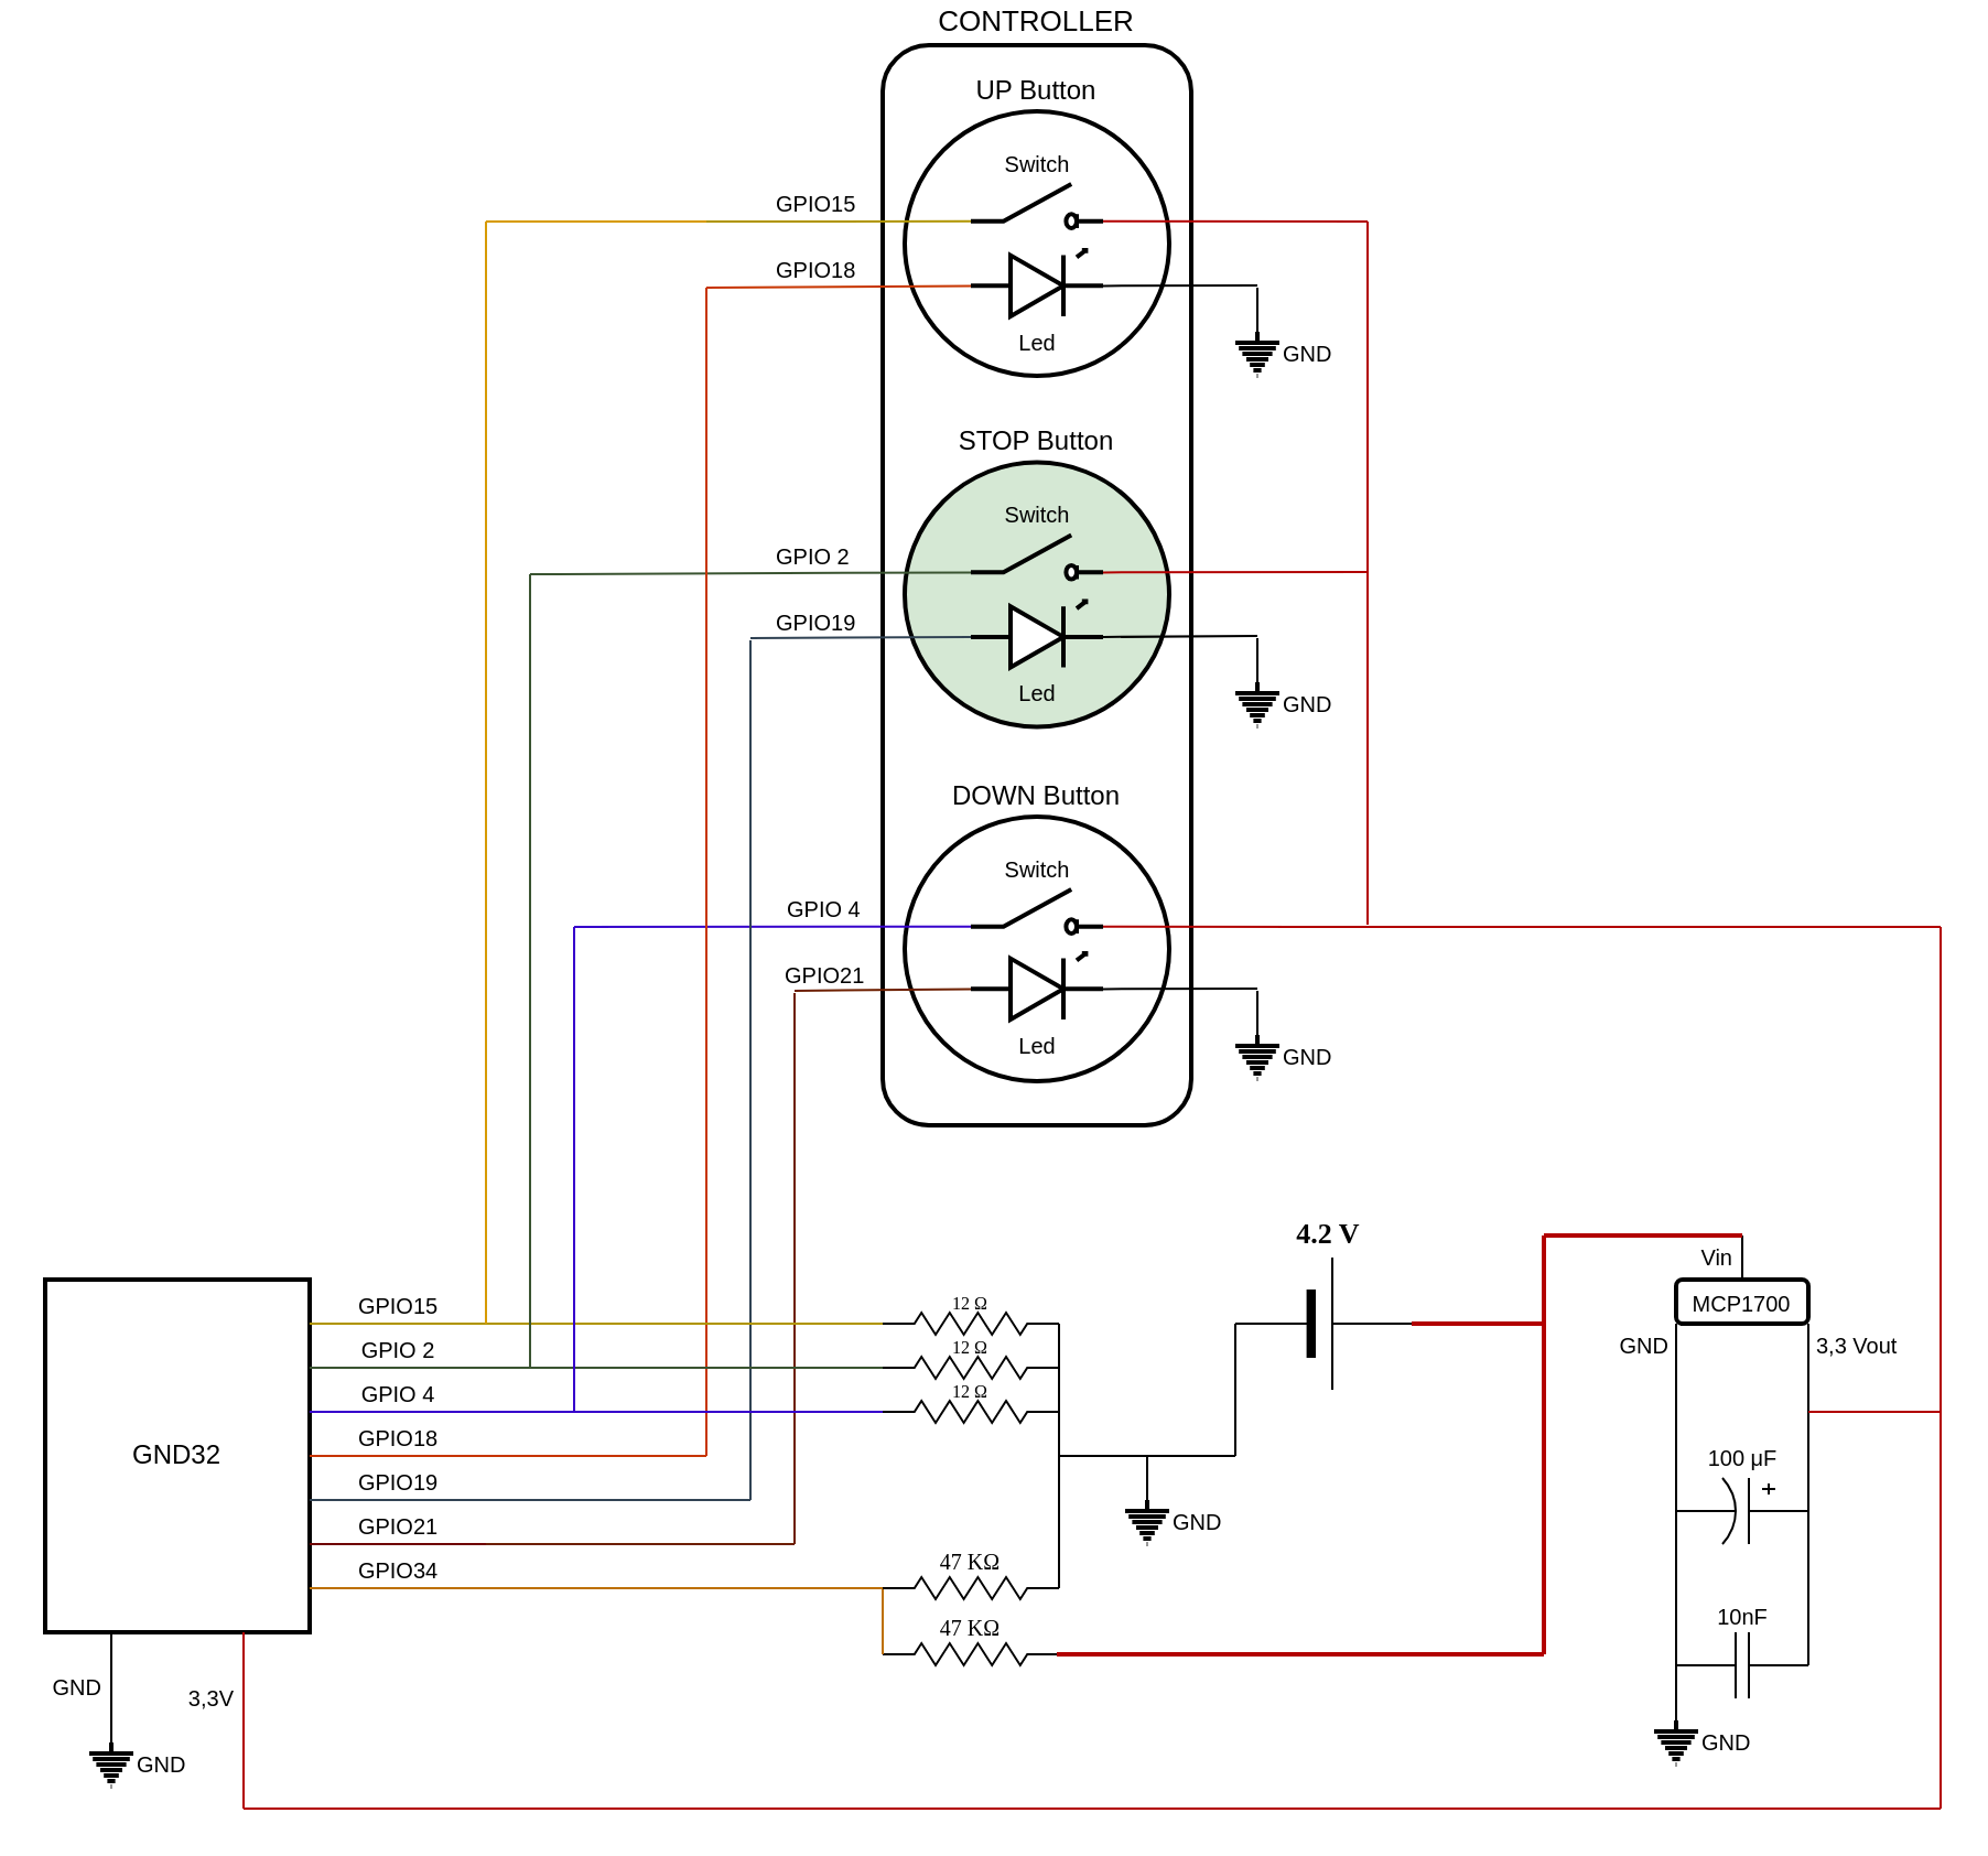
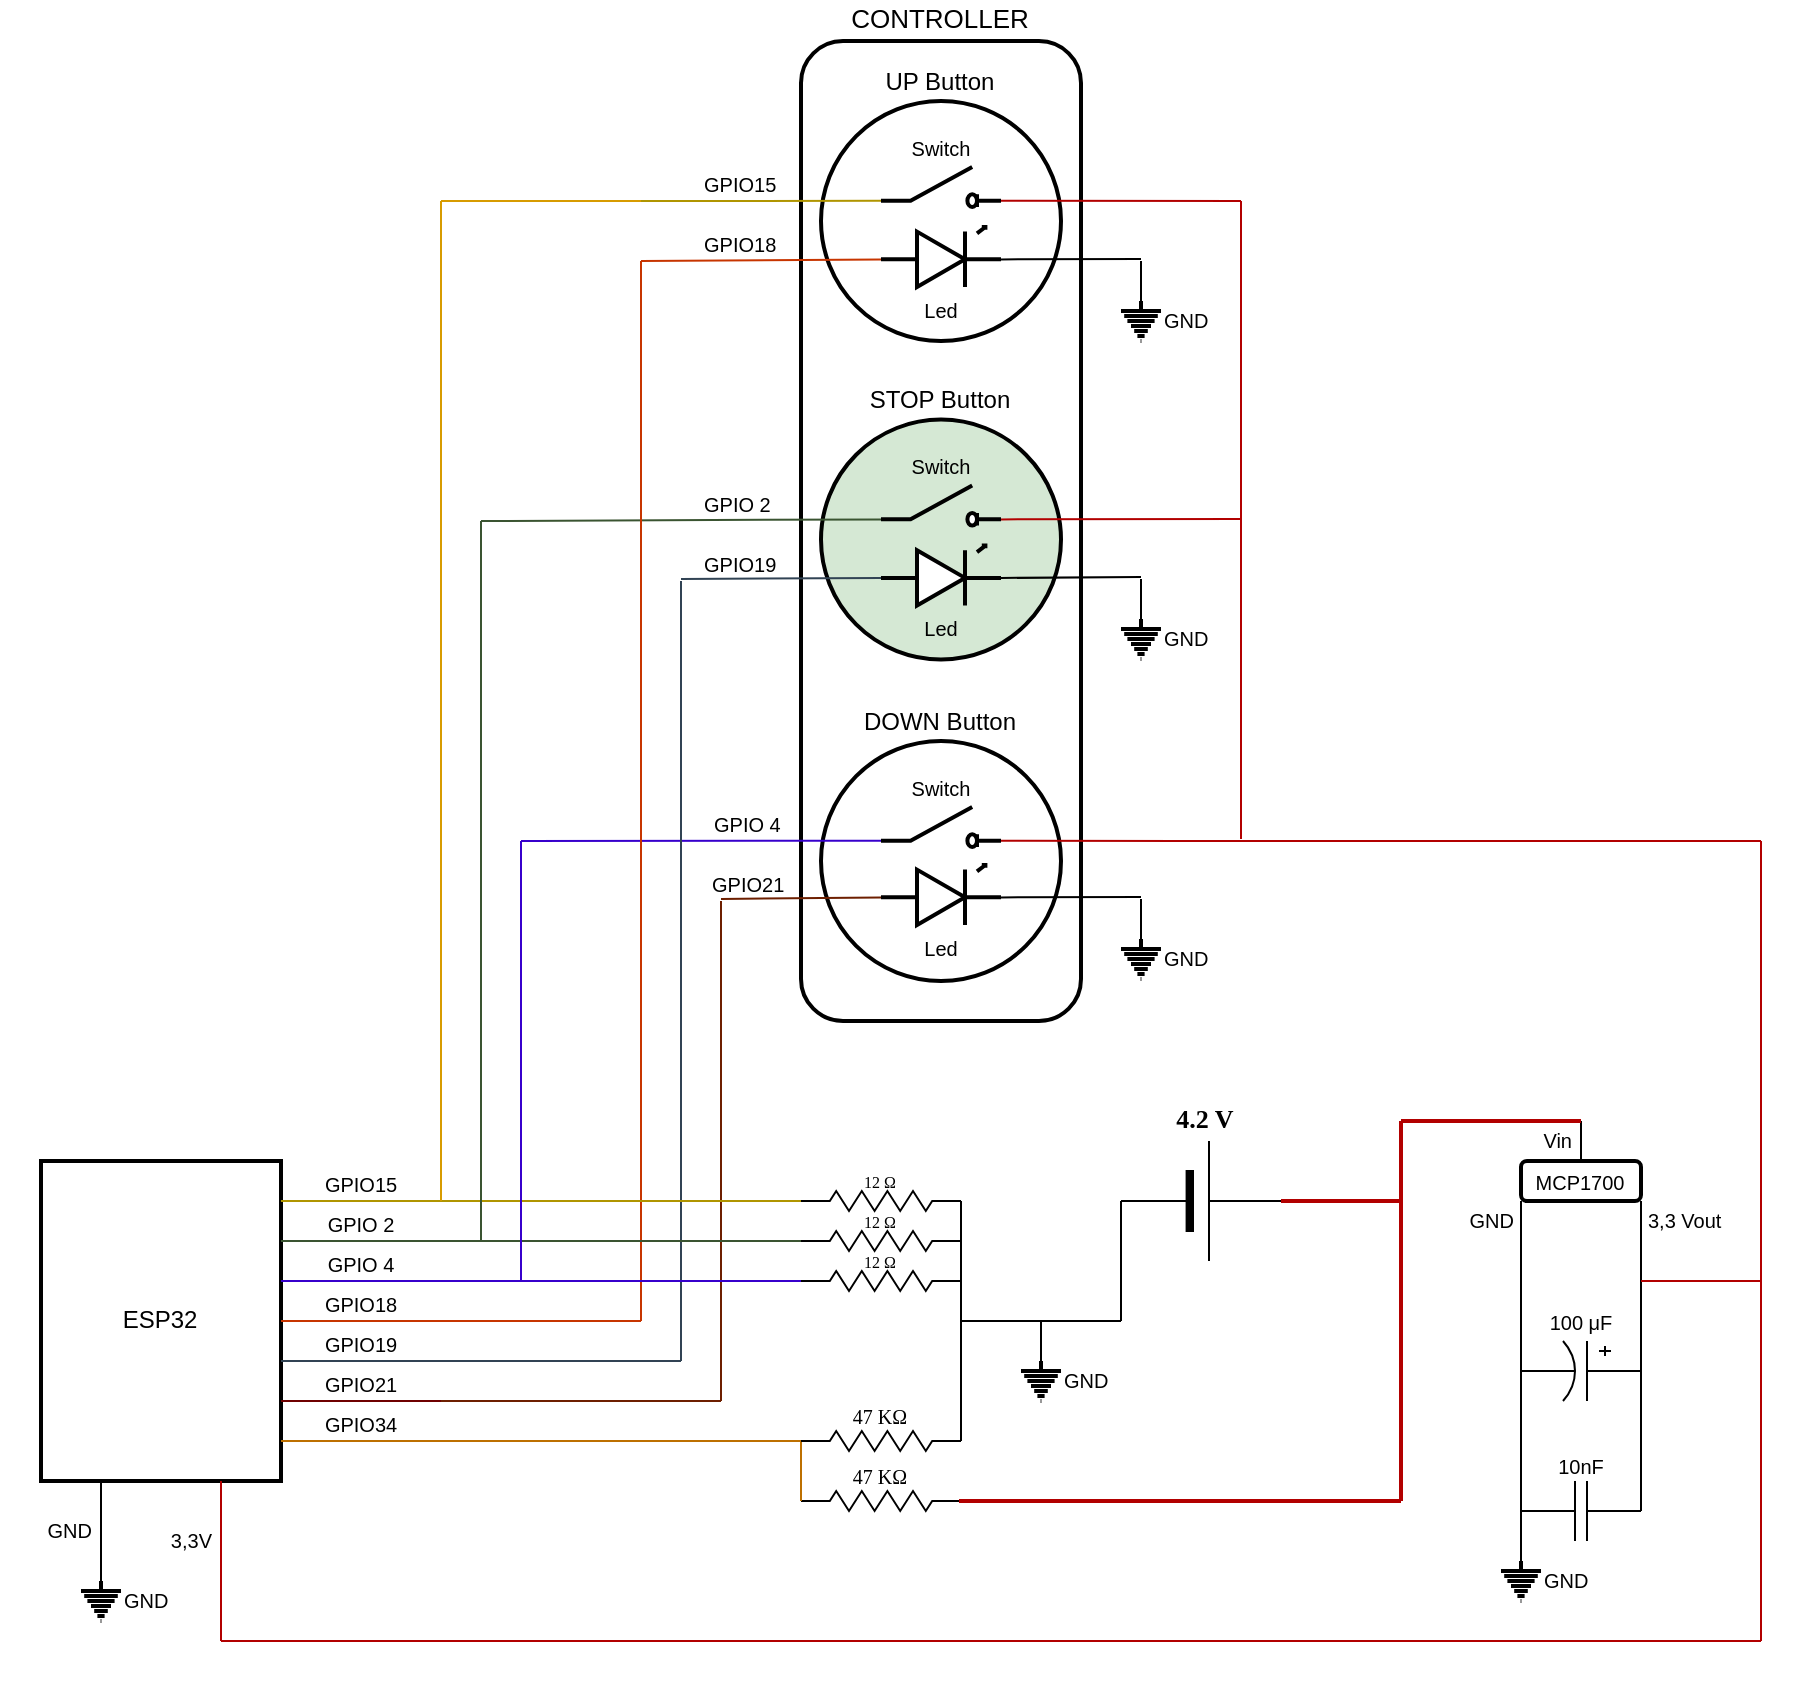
- <mxCell id="12" value="GND32" style="rounded=0;whiteSpace=wrap;html=1;strokeWidth=2;" vertex="1" parent="1"><mxGeometry x="20" y="580" width="120" height="160" as="geometry" /></mxCell>
+ <mxCell id="12" value="ESP32" style="rounded=0;whiteSpace=wrap;html=1;strokeWidth=2;" vertex="1" parent="1"><mxGeometry x="20" y="580" width="120" height="160" as="geometry" /></mxCell>
